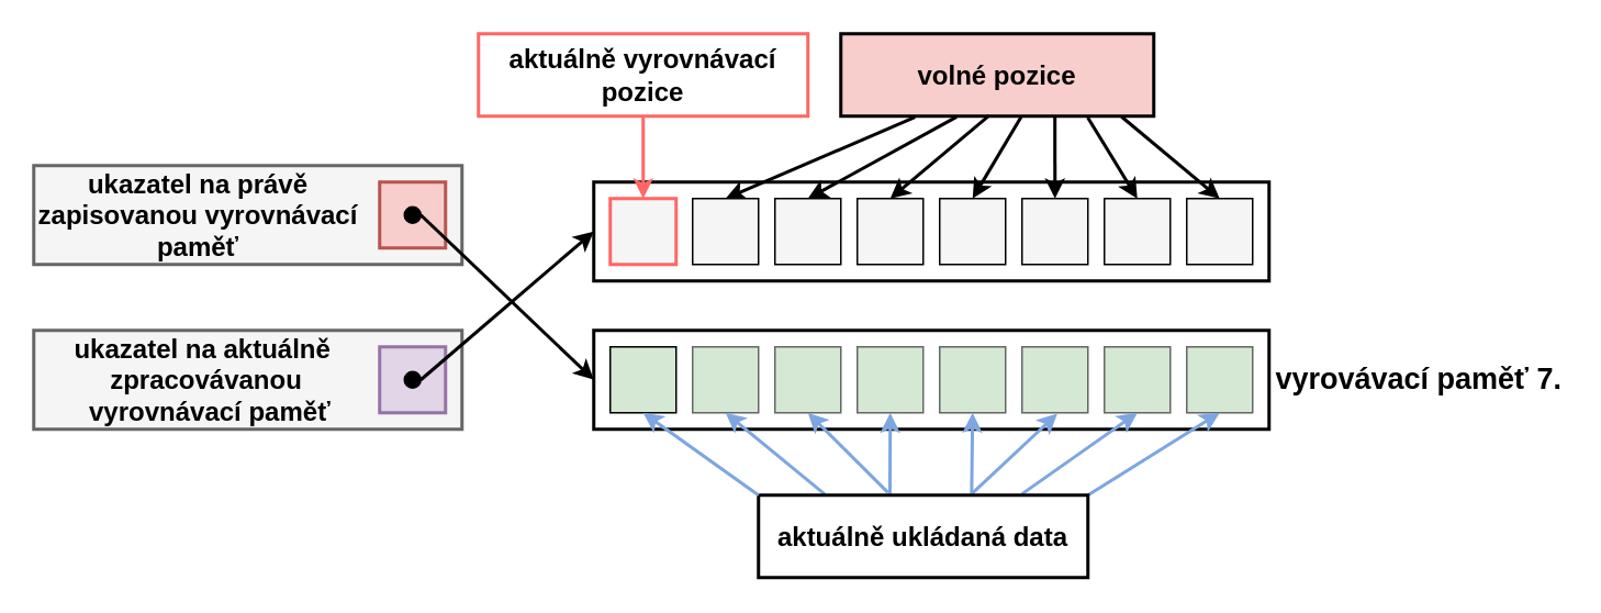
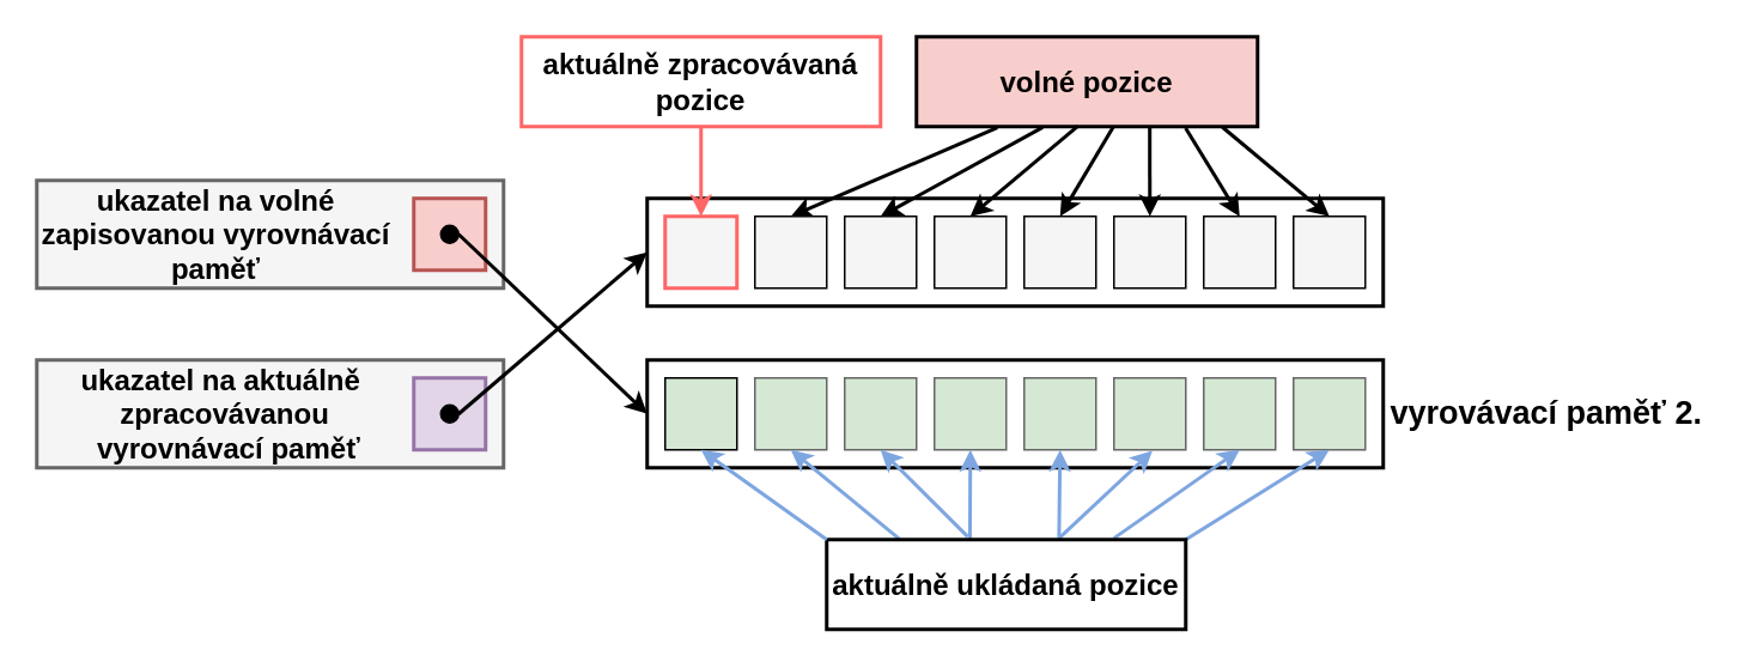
- <mxCell id="42" value="&lt;b&gt;&lt;font style=&quot;font-size: 16px;&quot;&gt;aktuálně vyrovnávací&lt;/font&gt;&lt;/b&gt;&lt;div&gt;&lt;b&gt;&lt;font style=&quot;font-size: 16px;&quot;&gt;pozice&lt;/font&gt;&lt;/b&gt;&lt;/div&gt;" style="text;html=1;align=center;verticalAlign=middle;whiteSpace=wrap;rounded=0;" parent="1" vertex="1"><mxGeometry x="290" y="20" width="200" height="50" as="geometry" /></mxCell>
+ <mxCell id="42" value="&lt;b&gt;&lt;font style=&quot;font-size: 16px;&quot;&gt;aktuálně zpracovávaná&lt;/font&gt;&lt;/b&gt;&lt;div&gt;&lt;b&gt;&lt;font style=&quot;font-size: 16px;&quot;&gt;pozice&lt;/font&gt;&lt;/b&gt;&lt;/div&gt;" style="text;html=1;align=center;verticalAlign=middle;whiteSpace=wrap;rounded=0;" parent="1" vertex="1"><mxGeometry x="290" y="20" width="200" height="50" as="geometry" /></mxCell>
- <mxCell id="23" value="&lt;b style=&quot;font-size: 16px;&quot;&gt;ukazatel na právě zapisovanou&amp;nbsp;vyrovnávací paměť&lt;/b&gt;" style="text;html=1;align=center;verticalAlign=middle;whiteSpace=wrap;rounded=0;" parent="1" vertex="1"><mxGeometry x="20" y="100" width="200" height="60" as="geometry" /></mxCell>
+ <mxCell id="23" value="&lt;b style=&quot;font-size: 16px;&quot;&gt;ukazatel na volné zapisovanou&amp;nbsp;vyrovnávací paměť&lt;/b&gt;" style="text;html=1;align=center;verticalAlign=middle;whiteSpace=wrap;rounded=0;" parent="1" vertex="1"><mxGeometry x="20" y="100" width="200" height="60" as="geometry" /></mxCell>
- <mxCell id="48" value="&lt;font style=&quot;font-size: 18px;&quot;&gt;&lt;b style=&quot;&quot;&gt;vyrovávací paměť 7.&lt;/b&gt;&lt;/font&gt;" style="text;html=1;align=right;verticalAlign=middle;whiteSpace=wrap;rounded=0;" parent="1" vertex="1"><mxGeometry x="770" y="200" width="180" height="60" as="geometry" /></mxCell>
+ <mxCell id="48" value="&lt;font style=&quot;font-size: 18px;&quot;&gt;&lt;b style=&quot;&quot;&gt;vyrovávací paměť 2.&lt;/b&gt;&lt;/font&gt;" style="text;html=1;align=right;verticalAlign=middle;whiteSpace=wrap;rounded=0;" parent="1" vertex="1"><mxGeometry x="770" y="200" width="180" height="60" as="geometry" /></mxCell>
- <mxCell id="50" value="&lt;font style=&quot;font-size: 16px;&quot;&gt;&lt;b style=&quot;font-size: 12px;&quot;&gt;&lt;font style=&quot;font-size: 16px;&quot;&gt;aktuálně&lt;/font&gt;&lt;/b&gt;&lt;b&gt;&amp;nbsp;ukládaná data&lt;/b&gt;&lt;/font&gt;" style="text;html=1;align=center;verticalAlign=middle;whiteSpace=wrap;rounded=0;strokeWidth=2;" parent="1" vertex="1"><mxGeometry x="460" y="300" width="200" height="50" as="geometry" /></mxCell>
+ <mxCell id="50" value="&lt;font style=&quot;font-size: 16px;&quot;&gt;&lt;b style=&quot;font-size: 12px;&quot;&gt;&lt;font style=&quot;font-size: 16px;&quot;&gt;aktuálně&lt;/font&gt;&lt;/b&gt;&lt;b&gt;&amp;nbsp;ukládaná pozice&lt;/b&gt;&lt;/font&gt;" style="text;html=1;align=center;verticalAlign=middle;whiteSpace=wrap;rounded=0;strokeWidth=2;" parent="1" vertex="1"><mxGeometry x="460" y="300" width="200" height="50" as="geometry" /></mxCell>
